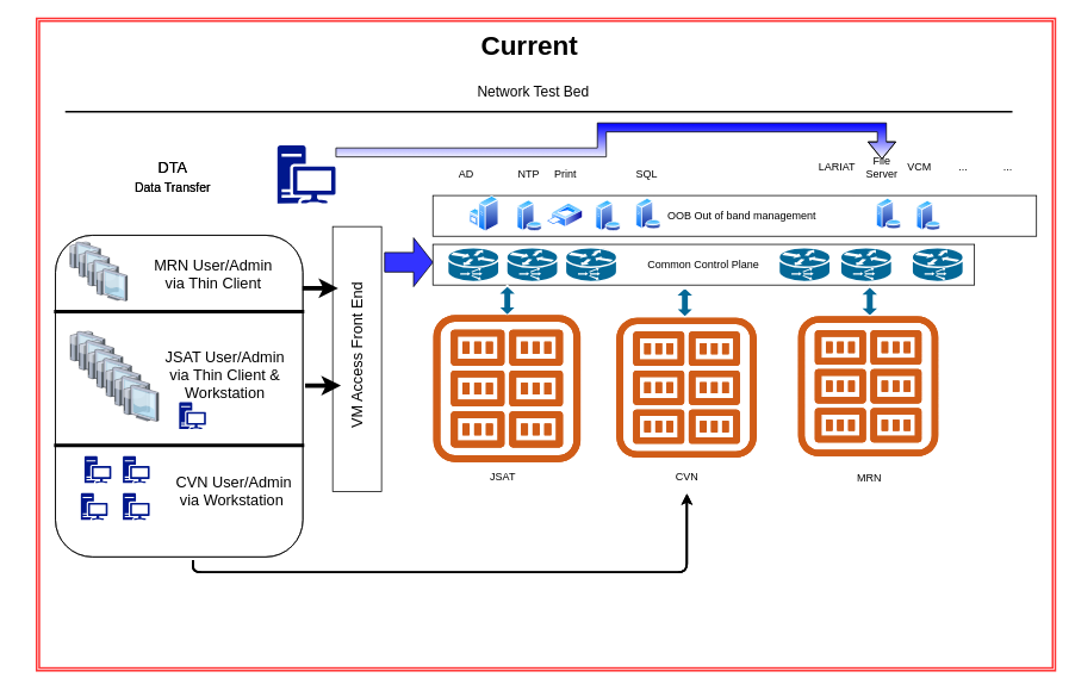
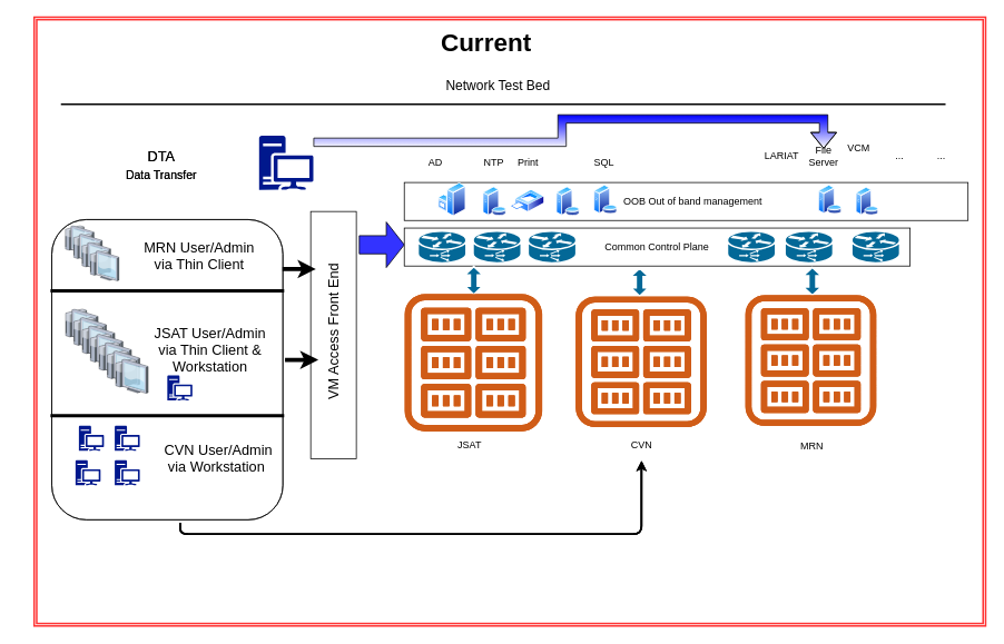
- <mxCell id="2" value="Current" style="text;html=1;resizable=0;points=[];autosize=1;align=left;verticalAlign=top;spacingTop=-4;fontSize=30;fontStyle=1" parent="1" vertex="1"><mxGeometry x="536.1" y="30" width="120" height="40" as="geometry" /></mxCell>
+ <mxCell id="2" value="Current" style="text;html=1;resizable=0;points=[];autosize=1;align=left;verticalAlign=top;spacingTop=-4;fontSize=30;fontStyle=1" parent="1" vertex="1"><mxGeometry x="526.1" y="30" width="120" height="40" as="geometry" /></mxCell>
- <mxCell id="33" value="VCM" style="text;html=1;strokeColor=none;fillColor=none;align=center;verticalAlign=middle;whiteSpace=wrap;rounded=0;container=0;" parent="1" vertex="1"><mxGeometry x="1011.971" y="177.723" width="32.951" height="18.212" as="geometry" /></mxCell>
+ <mxCell id="33" value="VCM" style="text;html=1;strokeColor=none;fillColor=none;align=center;verticalAlign=middle;whiteSpace=wrap;rounded=0;container=0;" parent="1" vertex="1"><mxGeometry x="1011.971" y="167.723" width="32.951" height="18.212" as="geometry" /></mxCell>
